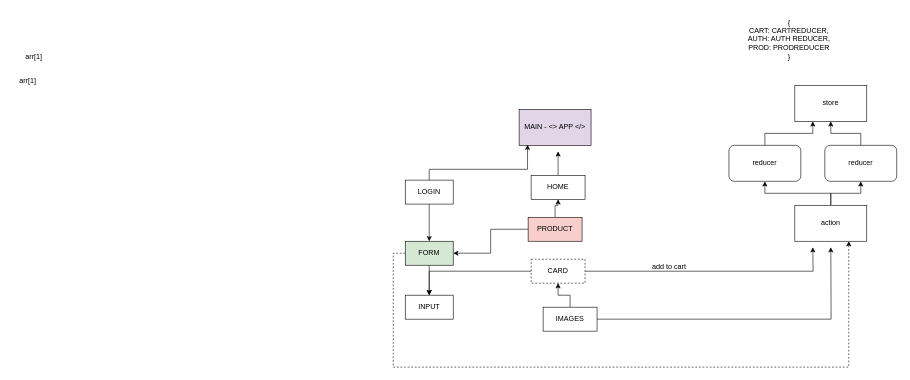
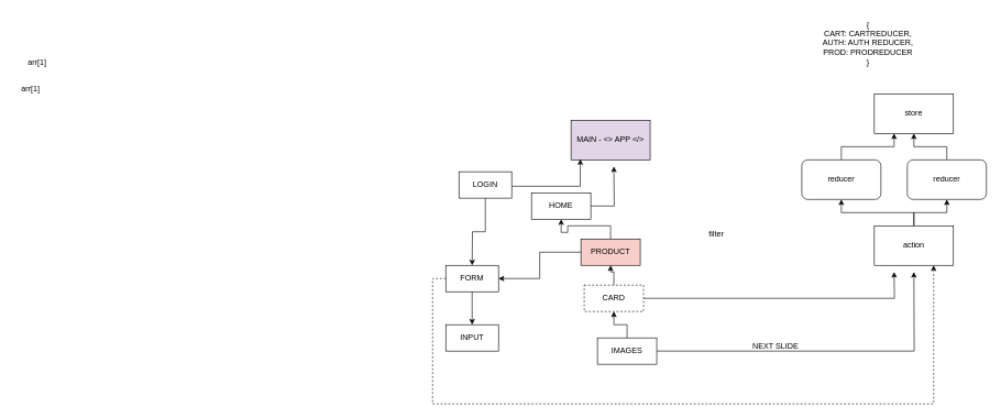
- <mxCell id="10" value="HOME" style="whiteSpace=wrap;html=1;" parent="1" vertex="1"><mxGeometry x="885" y="292" width="90" height="40" as="geometry" /></mxCell>
+ <mxCell id="10" value="HOME" style="whiteSpace=wrap;html=1;" parent="1" vertex="1"><mxGeometry x="805" y="292" width="90" height="40" as="geometry" /></mxCell>
- <mxCell id="26" value="LOGIN" style="rounded=0;whiteSpace=wrap;html=1;" parent="1" vertex="1"><mxGeometry x="675" y="300" width="80" height="40" as="geometry" /></mxCell>
+ <mxCell id="26" value="LOGIN" style="rounded=0;whiteSpace=wrap;html=1;" parent="1" vertex="1"><mxGeometry x="695" y="260" width="80" height="40" as="geometry" /></mxCell>
+ <mxCell id="22" value="filter" style="text;html=1;align=center;verticalAlign=middle;resizable=0;points=[];autosize=1;strokeColor=none;fillColor=none;" parent="1" vertex="1"><mxGeometry x="1060" y="340" width="50" height="30" as="geometry" /></mxCell>
- <mxCell id="29" value="FORM" style="rounded=0;whiteSpace=wrap;html=1;fillColor=#d5e8d4;" parent="1" vertex="1"><mxGeometry x="675" y="402" width="80" height="40" as="geometry" /></mxCell>
+ <mxCell id="29" value="FORM" style="rounded=0;whiteSpace=wrap;html=1;" parent="1" vertex="1"><mxGeometry x="675" y="402" width="80" height="40" as="geometry" /></mxCell>
- <mxCell id="21" value="add to cart" style="text;html=1;align=center;verticalAlign=middle;resizable=0;points=[];autosize=1;strokeColor=none;fillColor=none;" parent="1" vertex="1"><mxGeometry x="1075" y="430" width="80" height="30" as="geometry" /></mxCell>
- <mxCell id="14" style="edgeStyle=orthogonalEdgeStyle;rounded=0;orthogonalLoop=1;jettySize=auto;html=1;" parent="1" source="16" target="30" edge="1"><mxGeometry relative="1" as="geometry" /></mxCell>
+ <mxCell id="14" style="edgeStyle=orthogonalEdgeStyle;rounded=0;orthogonalLoop=1;jettySize=auto;html=1;entryX=0.5;entryY=1;entryDx=0;entryDy=0;" parent="1" source="16" target="13" edge="1"><mxGeometry relative="1" as="geometry" /></mxCell>
+ <mxCell id="20" value="NEXT SLIDE" style="text;html=1;align=center;verticalAlign=middle;resizable=0;points=[];autosize=1;strokeColor=none;fillColor=none;" parent="1" vertex="1"><mxGeometry x="1130" y="510" width="90" height="30" as="geometry" /></mxCell>
